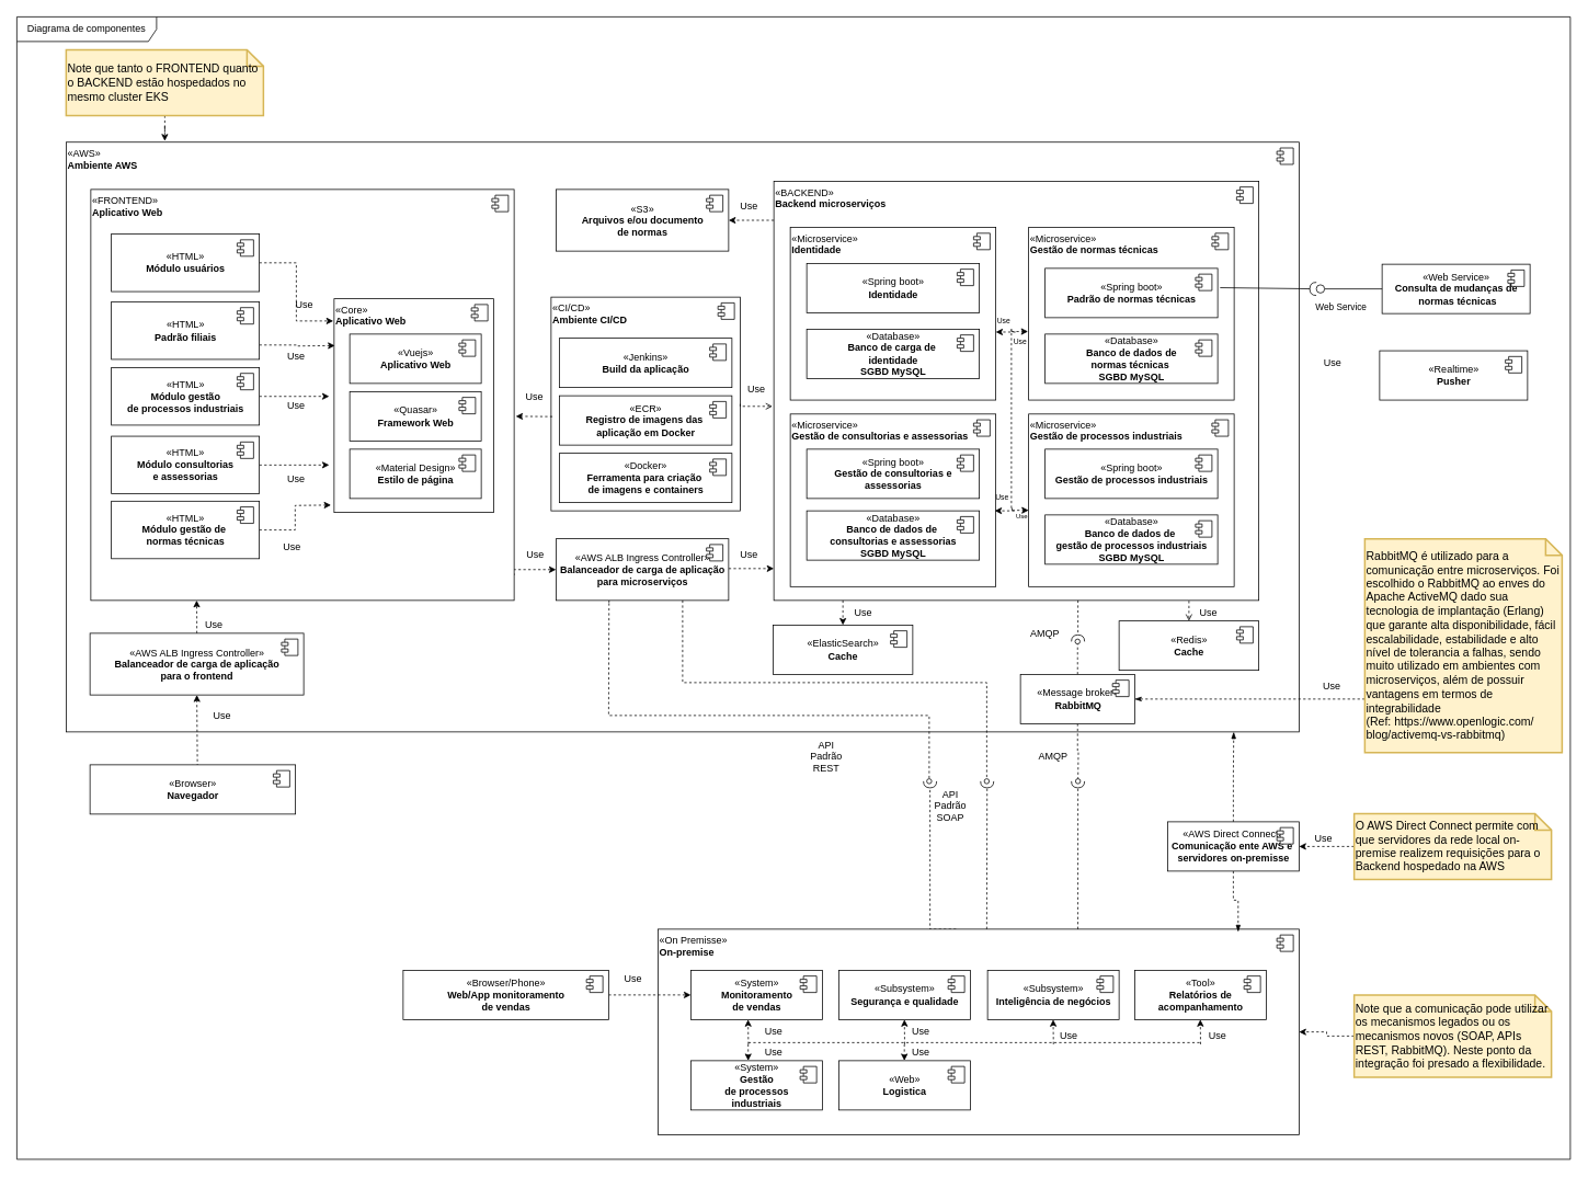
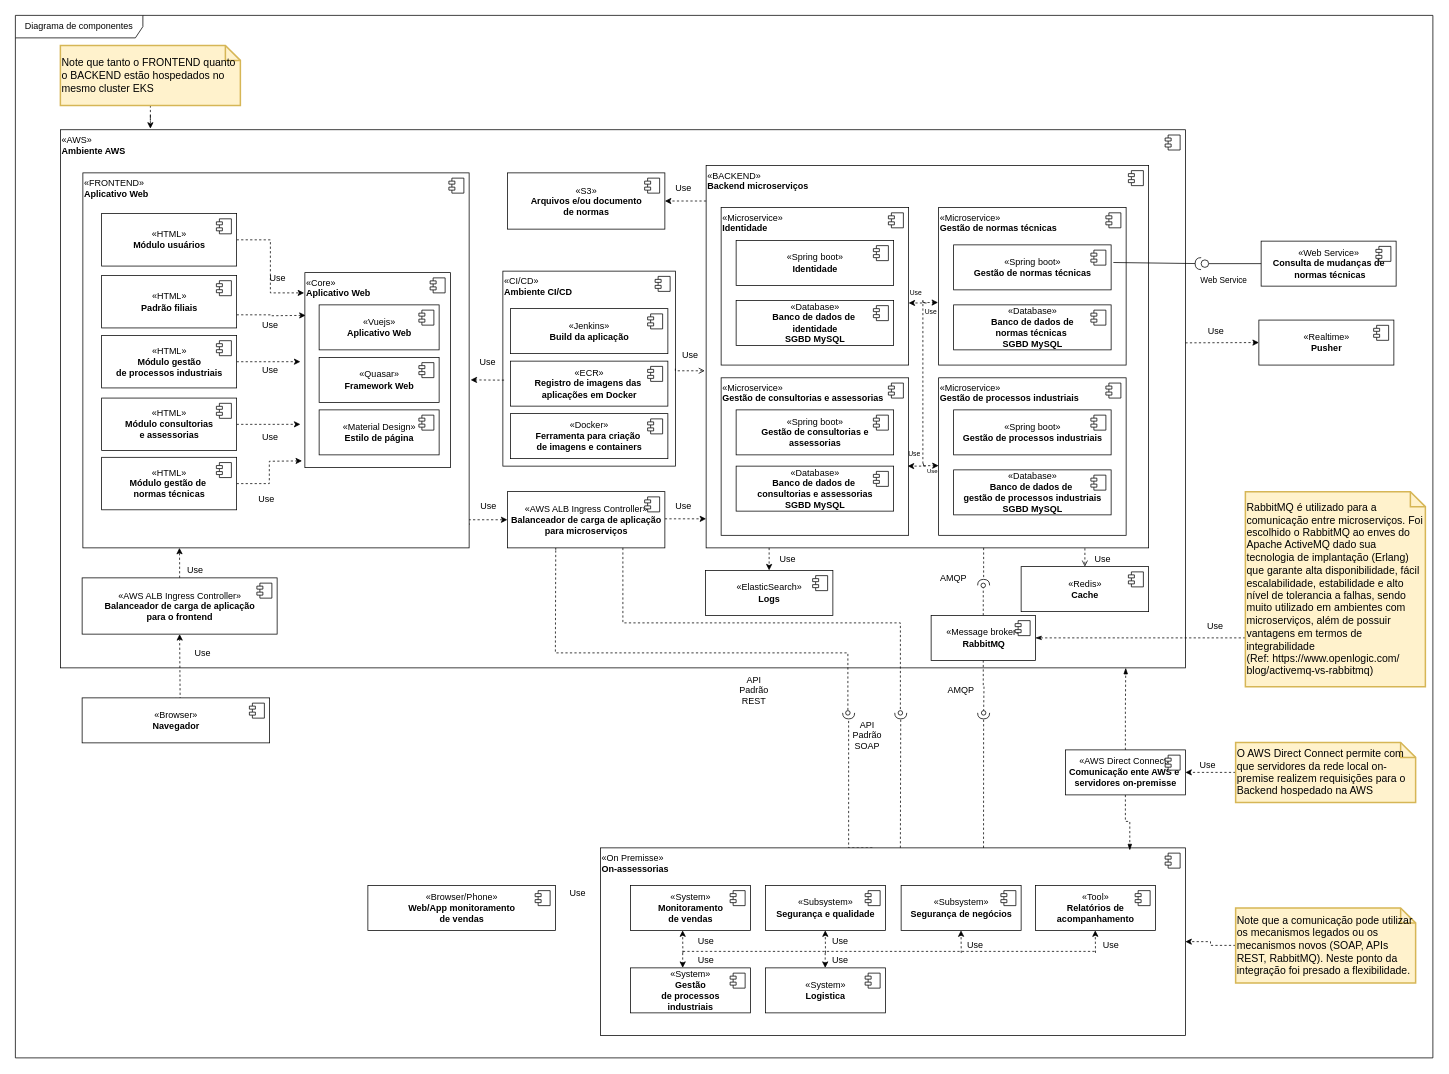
- <mxCell id="32" value="«Spring boot»&lt;br&gt;&lt;b&gt;Padrão de normas técnicas&lt;/b&gt;" style="html=1;dropTarget=0;" parent="1" vertex="1"><mxGeometry x="1271" y="326" width="210" height="60" as="geometry" /></mxCell>
+ <mxCell id="32" value="«Spring boot»&lt;br&gt;&lt;b&gt;Gestão de normas técnicas&lt;/b&gt;" style="html=1;dropTarget=0;" parent="1" vertex="1"><mxGeometry x="1271" y="326" width="210" height="60" as="geometry" /></mxCell>
- <mxCell id="47" value="«Database»&lt;br&gt;&lt;b&gt;Banco de carga de&amp;nbsp;&lt;br&gt;identidade &lt;br&gt;SGBD MySQL&lt;/b&gt;" style="html=1;dropTarget=0;" parent="1" vertex="1"><mxGeometry x="981" y="400" width="210" height="60" as="geometry" /></mxCell>
+ <mxCell id="47" value="«Database»&lt;br&gt;&lt;b&gt;Banco de dados de&amp;nbsp;&lt;br&gt;identidade &lt;br&gt;SGBD MySQL&lt;/b&gt;" style="html=1;dropTarget=0;" parent="1" vertex="1"><mxGeometry x="981" y="400" width="210" height="60" as="geometry" /></mxCell>
+ <mxCell id="3" style="edgeStyle=orthogonalEdgeStyle;rounded=0;orthogonalLoop=1;jettySize=auto;html=1;exitX=1;exitY=0.396;exitDx=0;exitDy=0;entryX=0;entryY=0.5;entryDx=0;entryDy=0;exitPerimeter=0;dashed=1;" edge="1" parent="1" source="4" target="175"><mxGeometry relative="1" as="geometry"><Array as="points"><mxPoint x="1580" y="456" /></Array></mxGeometry></mxCell>
- <mxCell id="86" value="«ECR»&lt;br&gt;&lt;b&gt;Registro de imagens das&amp;nbsp;&lt;br&gt;aplicação em Docker&lt;br&gt;&lt;/b&gt;" style="html=1;dropTarget=0;" parent="1" vertex="1"><mxGeometry x="680" y="481" width="210" height="60" as="geometry" /></mxCell>
+ <mxCell id="86" value="«ECR»&lt;br&gt;&lt;b&gt;Registro de imagens das&amp;nbsp;&lt;br&gt;aplicações em Docker&lt;br&gt;&lt;/b&gt;" style="html=1;dropTarget=0;" parent="1" vertex="1"><mxGeometry x="680" y="481" width="210" height="60" as="geometry" /></mxCell>
- <mxCell id="71" value="«ElasticSearch»&lt;br&gt;&lt;b&gt;Cache&lt;br&gt;&lt;/b&gt;" style="html=1;dropTarget=0;" parent="1" vertex="1"><mxGeometry x="940" y="760" width="170" height="60" as="geometry" /></mxCell>
+ <mxCell id="71" value="«ElasticSearch»&lt;br&gt;&lt;b&gt;Logs&lt;br&gt;&lt;/b&gt;" style="html=1;dropTarget=0;" parent="1" vertex="1"><mxGeometry x="940" y="760" width="170" height="60" as="geometry" /></mxCell>
- <mxCell id="108" value="«On Premisse»&lt;br&gt;&lt;b&gt;On-premise&lt;br&gt;&lt;/b&gt;" style="html=1;dropTarget=0;verticalAlign=top;align=left;" parent="1" vertex="1"><mxGeometry x="800" y="1130" width="780" height="250" as="geometry" /></mxCell>
+ <mxCell id="108" value="«On Premisse»&lt;br&gt;&lt;b&gt;On-assessorias&lt;br&gt;&lt;/b&gt;" style="html=1;dropTarget=0;verticalAlign=top;align=left;" parent="1" vertex="1"><mxGeometry x="800" y="1130" width="780" height="250" as="geometry" /></mxCell>
- <mxCell id="132" style="edgeStyle=orthogonalEdgeStyle;rounded=0;orthogonalLoop=1;jettySize=auto;html=1;exitX=1;exitY=0.5;exitDx=0;exitDy=0;dashed=1;" parent="1" source="133" target="123" edge="1"><mxGeometry relative="1" as="geometry" /></mxCell>
- <mxCell id="119" value="«Subsystem»&lt;br&gt;&lt;b&gt;Inteligência de negócios&lt;br&gt;&lt;/b&gt;" style="html=1;dropTarget=0;" parent="1" vertex="1"><mxGeometry x="1201" y="1180" width="160" height="60" as="geometry" /></mxCell>
+ <mxCell id="119" value="«Subsystem»&lt;br&gt;&lt;b&gt;Segurança de negócios&lt;br&gt;&lt;/b&gt;" style="html=1;dropTarget=0;" parent="1" vertex="1"><mxGeometry x="1201" y="1180" width="160" height="60" as="geometry" /></mxCell>
- <mxCell id="127" value="«Web»&lt;br&gt;&lt;b&gt;Logistica&lt;br&gt;&lt;/b&gt;" style="html=1;dropTarget=0;" parent="1" vertex="1"><mxGeometry x="1020" y="1290" width="160" height="60" as="geometry" /></mxCell>
+ <mxCell id="127" value="«System»&lt;br&gt;&lt;b&gt;Logistica&lt;br&gt;&lt;/b&gt;" style="html=1;dropTarget=0;" parent="1" vertex="1"><mxGeometry x="1020" y="1290" width="160" height="60" as="geometry" /></mxCell>
